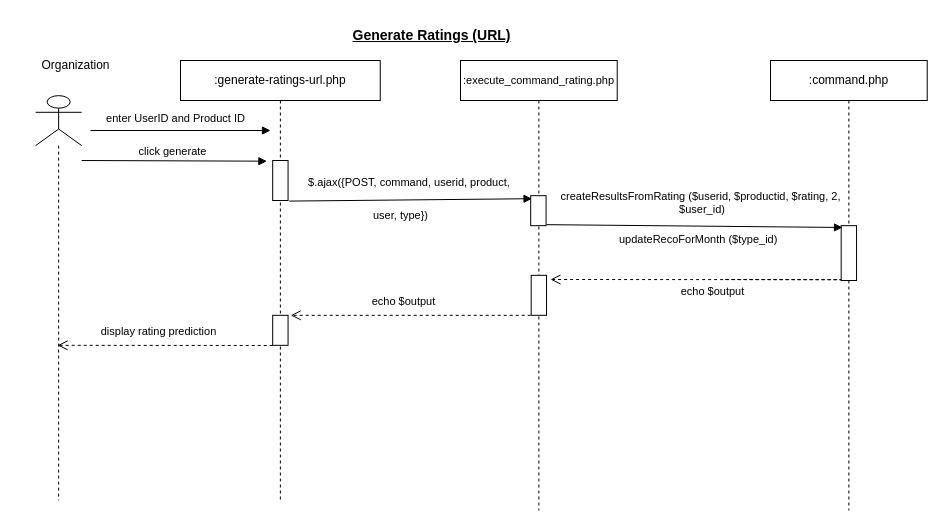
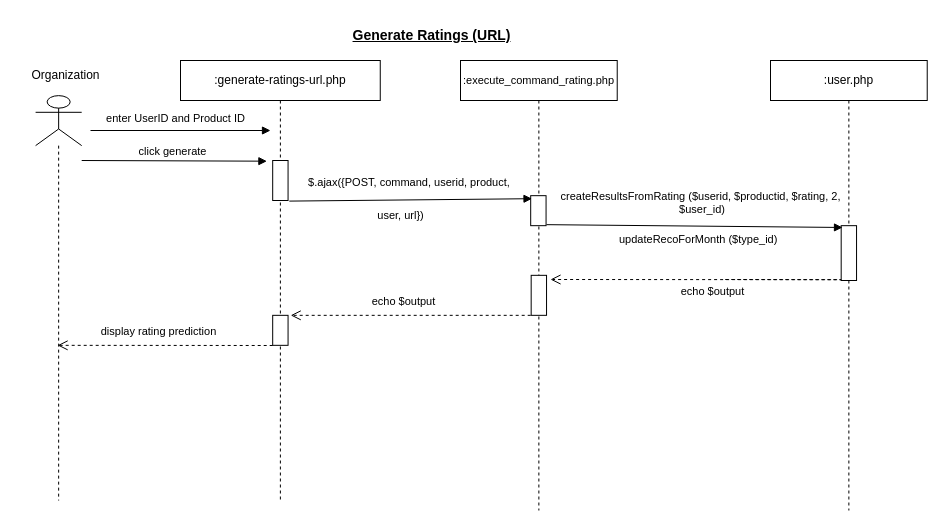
- <mxCell id="5" value="Organization" style="text;html=1;align=center;verticalAlign=middle;resizable=1;points=[];autosize=1;strokeColor=none;fillColor=none;container=0;movable=1;rotatable=1;deletable=1;editable=1;connectable=1;locked=0;" parent="1" vertex="1"><mxGeometry x="30.1" y="50" width="90" height="30" as="geometry" /></mxCell>
+ <mxCell id="5" value="Organization" style="text;html=1;align=center;verticalAlign=middle;resizable=1;points=[];autosize=1;strokeColor=none;fillColor=none;container=0;movable=1;rotatable=1;deletable=1;editable=1;connectable=1;locked=0;" parent="1" vertex="1"><mxGeometry x="20.1" y="60" width="90" height="30" as="geometry" /></mxCell>
- <mxCell id="2" value=":command.php" style="shape=umlLifeline;perimeter=lifelinePerimeter;whiteSpace=wrap;html=1;container=0;collapsible=0;recursiveResize=0;outlineConnect=0;" parent="1" vertex="1"><mxGeometry x="770" y="60" width="156.72" height="450" as="geometry" /></mxCell>
+ <mxCell id="2" value=":user.php" style="shape=umlLifeline;perimeter=lifelinePerimeter;whiteSpace=wrap;html=1;container=0;collapsible=0;recursiveResize=0;outlineConnect=0;" parent="1" vertex="1"><mxGeometry x="770" y="60" width="156.72" height="450" as="geometry" /></mxCell>
- <mxCell id="16" value="&lt;font style=&quot;font-size: 11px;&quot;&gt;user, type})&lt;/font&gt;" style="text;html=1;align=center;verticalAlign=middle;resizable=0;points=[];autosize=1;strokeColor=none;fillColor=none;" parent="1" vertex="1"><mxGeometry x="360" y="200" width="80" height="30" as="geometry" /></mxCell>
+ <mxCell id="16" value="&lt;font style=&quot;font-size: 11px;&quot;&gt;user, url})&lt;/font&gt;" style="text;html=1;align=center;verticalAlign=middle;resizable=0;points=[];autosize=1;strokeColor=none;fillColor=none;" parent="1" vertex="1"><mxGeometry x="360" y="200" width="80" height="30" as="geometry" /></mxCell>
